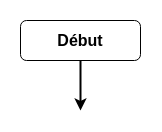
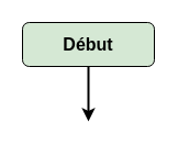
- <mxCell id="3" value="&lt;font style=&quot;font-size: 16px;&quot;&gt;&lt;b&gt;Début&lt;/b&gt;&lt;/font&gt;" style="rounded=1;whiteSpace=wrap;html=1;" vertex="1" parent="1"><mxGeometry x="20" y="20" width="120" height="40" as="geometry" /></mxCell>
+ <mxCell id="3" value="&lt;font style=&quot;font-size: 16px;&quot;&gt;&lt;b&gt;Début&lt;/b&gt;&lt;/font&gt;" style="rounded=1;whiteSpace=wrap;html=1;fillColor=#d5e8d4;" vertex="1" parent="1"><mxGeometry x="20" y="20" width="120" height="40" as="geometry" /></mxCell>
